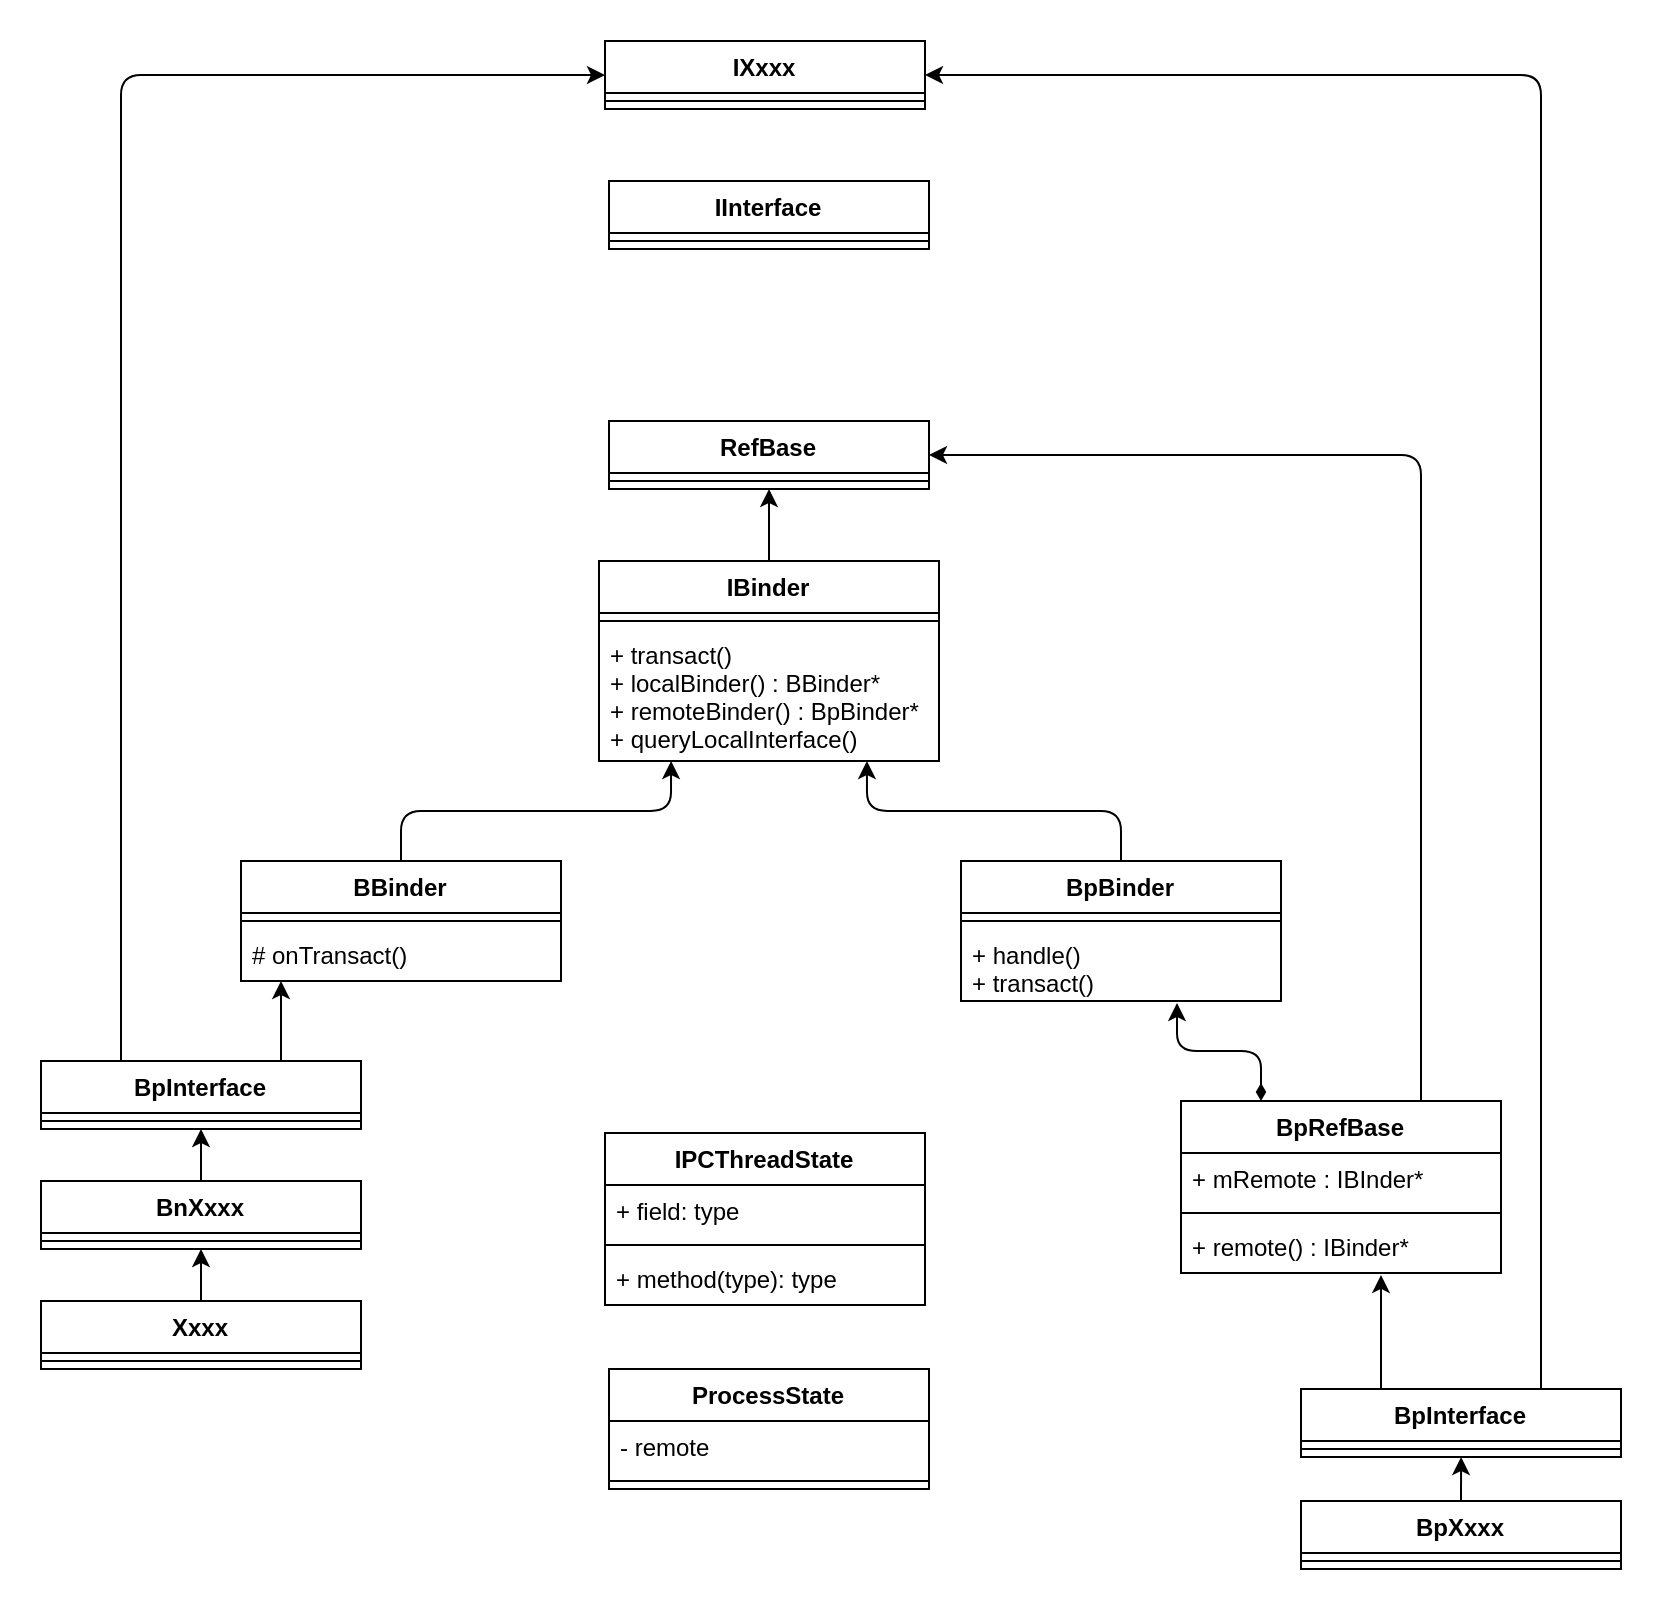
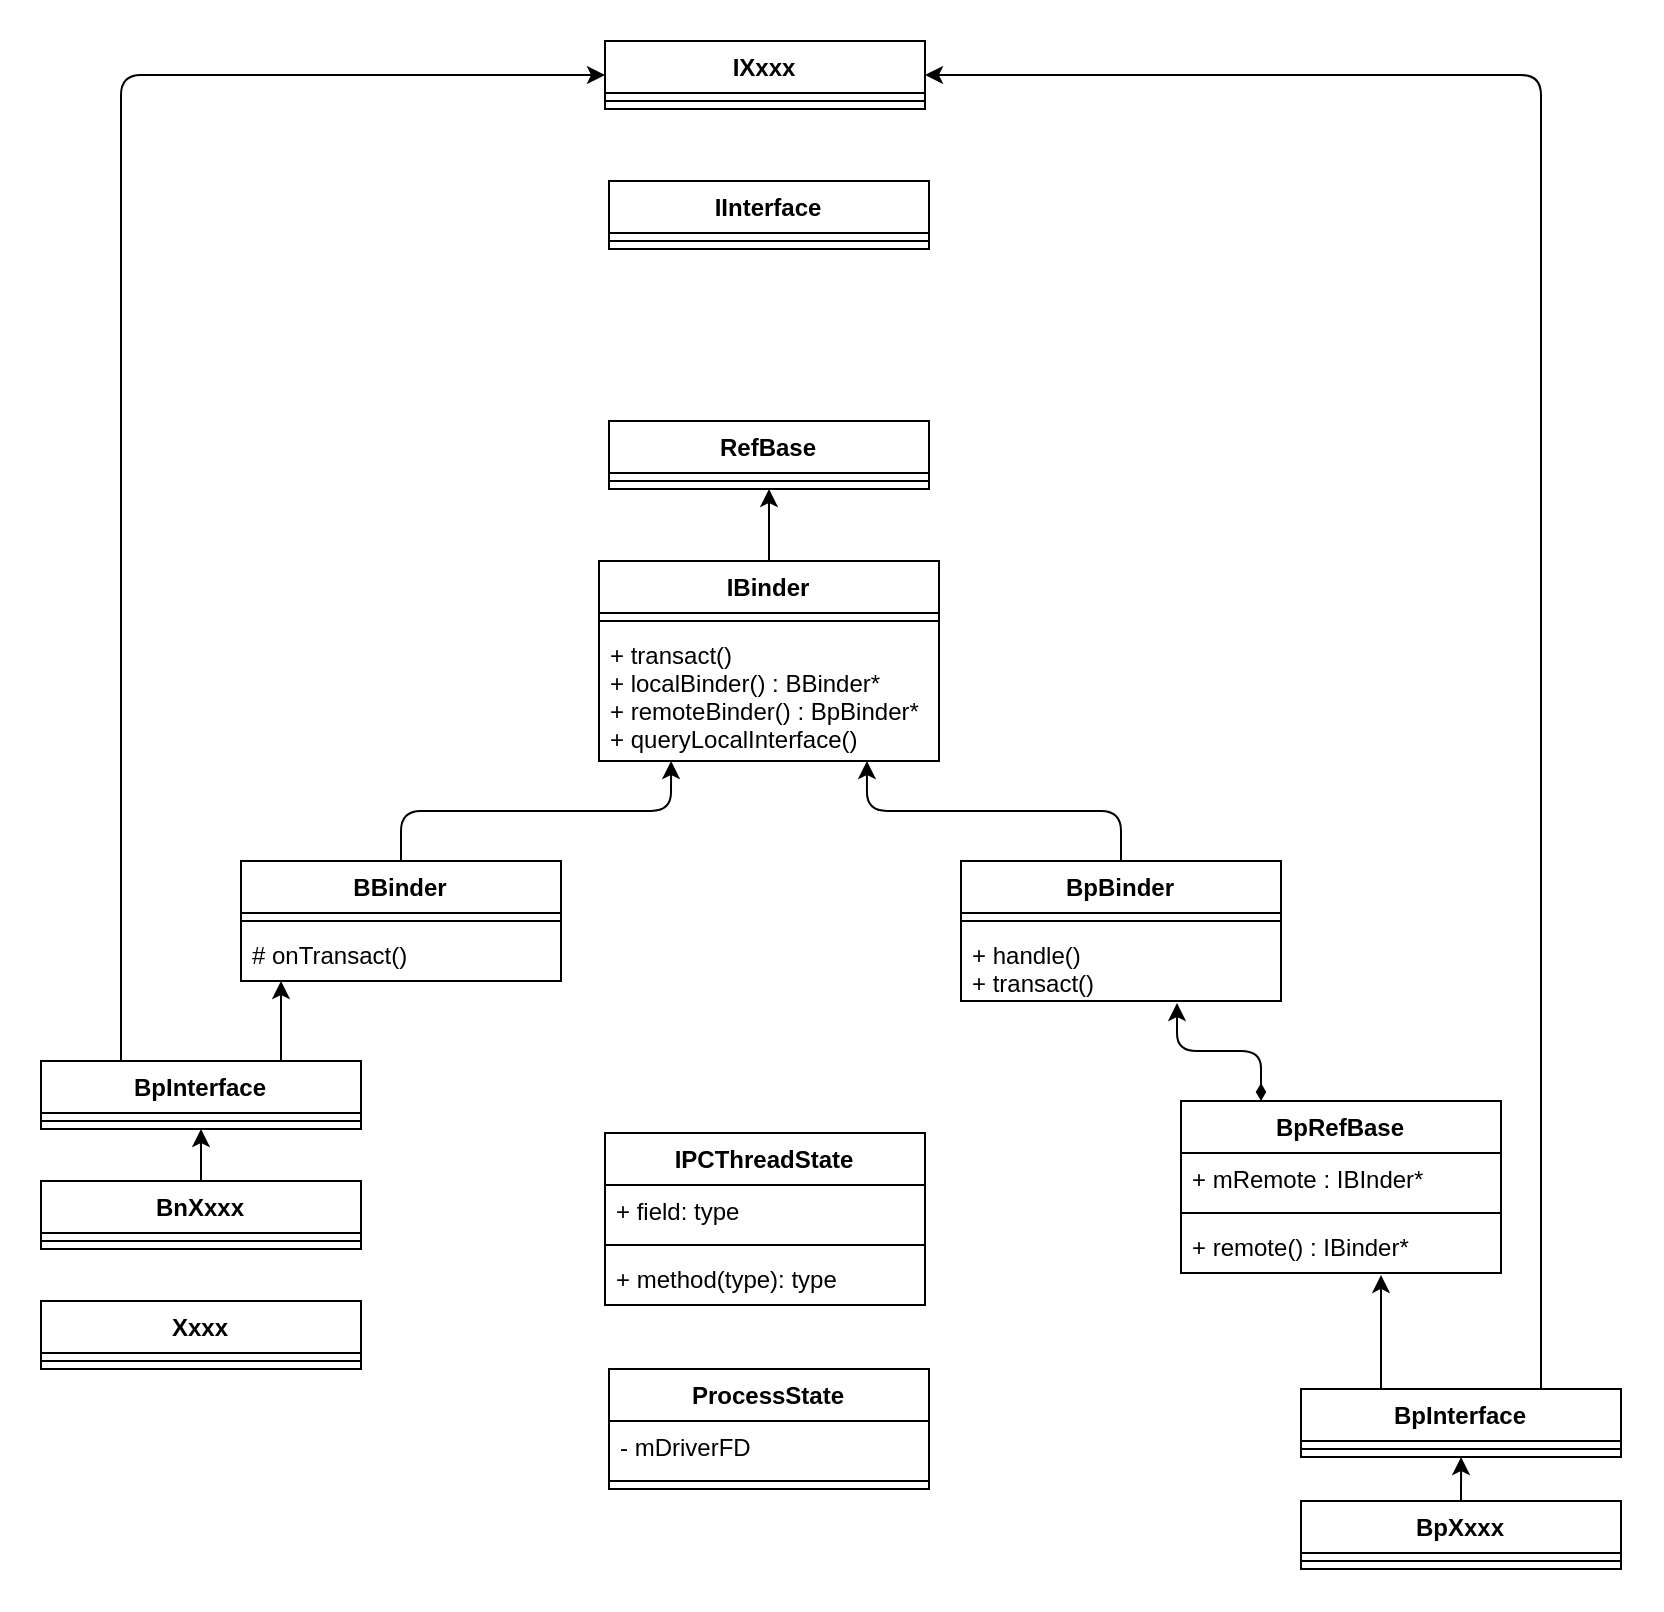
- <mxCell id="30" style="edgeStyle=orthogonalEdgeStyle;curved=0;rounded=1;sketch=0;orthogonalLoop=1;jettySize=auto;html=1;exitX=0.75;exitY=0;exitDx=0;exitDy=0;entryX=1;entryY=0.5;entryDx=0;entryDy=0;" edge="1" parent="1" source="32" target="2"><mxGeometry relative="1" as="geometry" /></mxCell>
- <mxCell id="27" style="edgeStyle=orthogonalEdgeStyle;orthogonalLoop=1;jettySize=auto;html=1;exitX=0.5;exitY=0;exitDx=0;exitDy=0;entryX=0.5;entryY=1;entryDx=0;entryDy=0;" edge="1" parent="1" source="28" target="25"><mxGeometry relative="1" as="geometry" /></mxCell>
- <mxCell id="48" value="- remote" style="text;strokeColor=none;fillColor=none;align=left;verticalAlign=top;spacingLeft=4;spacingRight=4;overflow=hidden;rotatable=0;points=[[0,0.5],[1,0.5]];portConstraint=eastwest;" vertex="1" parent="47"><mxGeometry y="26" width="160" height="26" as="geometry" /></mxCell>
+ <mxCell id="48" value="- mDriverFD" style="text;strokeColor=none;fillColor=none;align=left;verticalAlign=top;spacingLeft=4;spacingRight=4;overflow=hidden;rotatable=0;points=[[0,0.5],[1,0.5]];portConstraint=eastwest;" vertex="1" parent="47"><mxGeometry y="26" width="160" height="26" as="geometry" /></mxCell>
